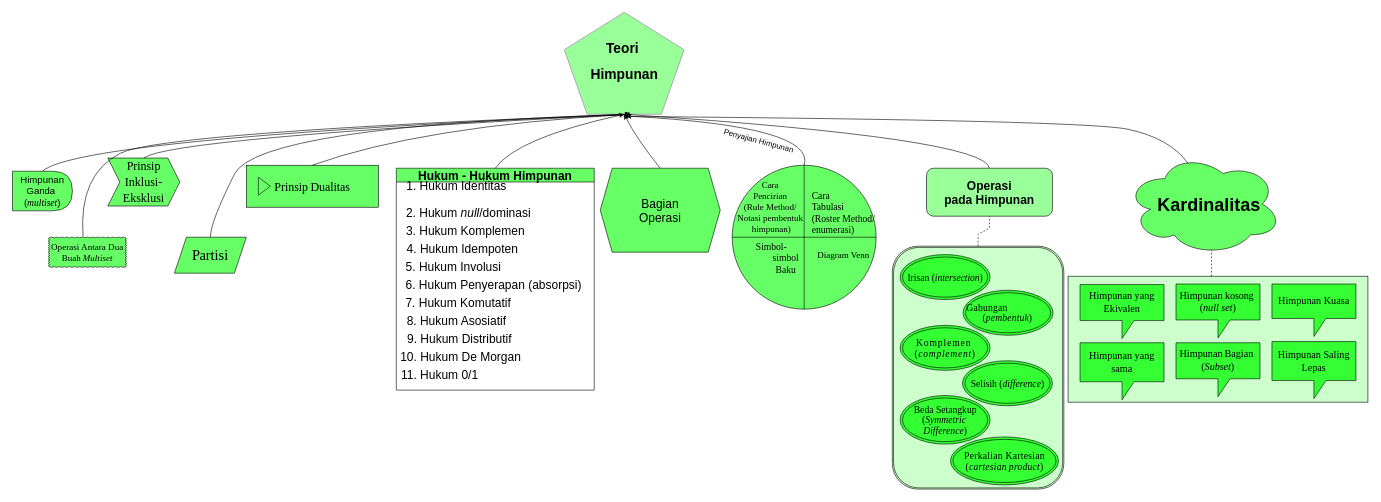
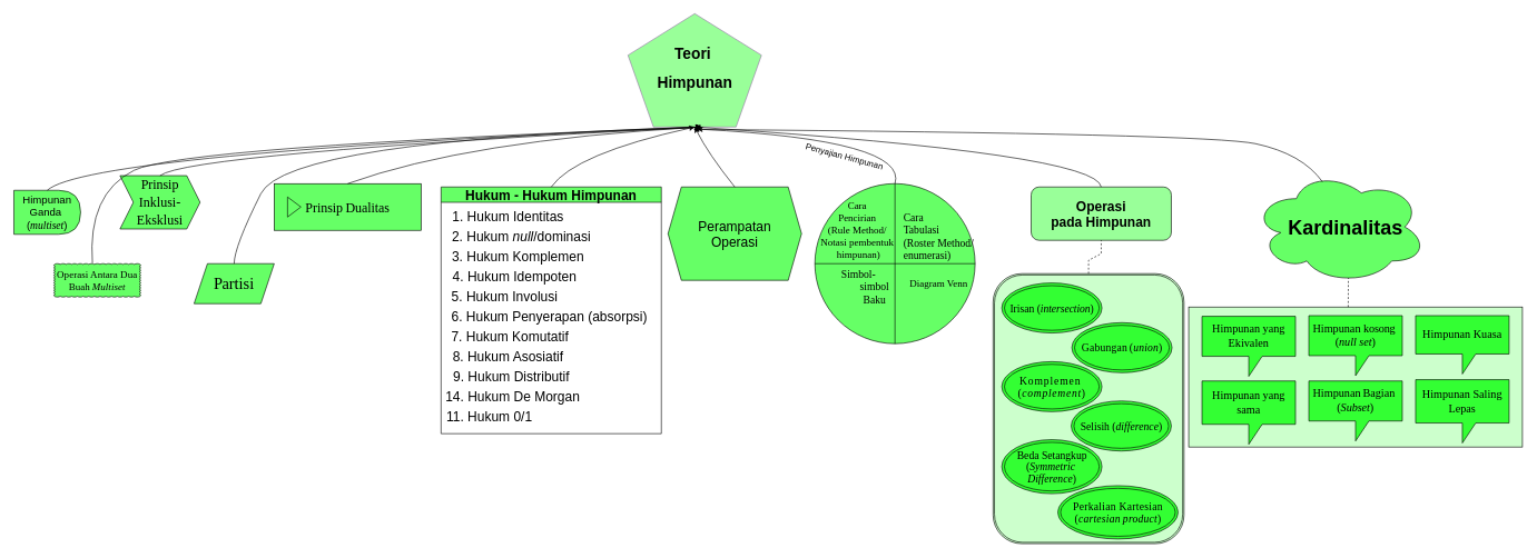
- <mxCell id="36" value="1. Hukum Identitas" style="text;html=1;align=center;verticalAlign=middle;resizable=0;points=[];autosize=1;strokeColor=none;fillColor=none;fontSize=20;fontColor=#000000;" vertex="1" parent="34"><mxGeometry x="10" y="14" width="180" height="30" as="geometry" /></mxCell>
+ <mxCell id="36" value="1. Hukum Identitas" style="text;html=1;align=center;verticalAlign=middle;resizable=0;points=[];autosize=1;strokeColor=none;fillColor=none;fontSize=20;fontColor=#000000;" vertex="1" parent="34"><mxGeometry x="10" y="29" width="180" height="30" as="geometry" /></mxCell>
- <mxCell id="31" value="&lt;span style=&quot;font-size: 20px ; font-family: &amp;#34;arial&amp;#34; ; vertical-align: baseline&quot;&gt;Bagian&lt;br&gt;Operasi&lt;/span&gt;" style="shape=hexagon;perimeter=hexagonPerimeter2;whiteSpace=wrap;html=1;fixedSize=1;shadow=0;fontSize=16;fontColor=#000000;fillColor=#66FF66;align=center;" vertex="1" parent="1"><mxGeometry x="1000" y="280" width="200" height="140" as="geometry" /></mxCell>
+ <mxCell id="31" value="&lt;span style=&quot;font-size: 20px ; font-family: &amp;#34;arial&amp;#34; ; vertical-align: baseline&quot;&gt;Perampatan&lt;br&gt;Operasi&lt;/span&gt;" style="shape=hexagon;perimeter=hexagonPerimeter2;whiteSpace=wrap;html=1;fixedSize=1;shadow=0;fontSize=16;fontColor=#000000;fillColor=#66FF66;align=center;" vertex="1" parent="1"><mxGeometry x="1000" y="280" width="200" height="140" as="geometry" /></mxCell>
- <mxCell id="24" value="&lt;div style=&quot;line-height: normal ; margin-top: 1pt ; margin-bottom: 0pt ; margin-left: 0.29in ; text-indent: -0.28in ; text-align: left ; direction: ltr ; unicode-bidi: embed ; word-break: normal ; font-size: 16px&quot;&gt;&lt;span style=&quot;font-family: &amp;#34;times new roman&amp;#34; ; letter-spacing: 0.25pt ; vertical-align: baseline&quot;&gt;Gabungan&lt;/span&gt;&lt;span style=&quot;font-family: &amp;#34;times new roman&amp;#34; ; letter-spacing: -0.55pt ; vertical-align: baseline&quot;&gt; &lt;/span&gt;&lt;span style=&quot;font-family: &amp;#34;times new roman&amp;#34; ; letter-spacing: 0.2pt ; vertical-align: baseline&quot;&gt;(&lt;/span&gt;&lt;span style=&quot;font-family: &amp;#34;times new roman&amp;#34; ; letter-spacing: 0.2pt ; font-style: italic ; vertical-align: baseline&quot;&gt;pembentuk&lt;/span&gt;&lt;span style=&quot;font-family: &amp;#34;times new roman&amp;#34; ; letter-spacing: 0.2pt ; vertical-align: baseline&quot;&gt;)&lt;/span&gt;&lt;br&gt;&lt;/div&gt;" style="ellipse;shape=doubleEllipse;whiteSpace=wrap;html=1;shadow=0;fontSize=23;fontColor=#000000;fillColor=#33FF33;" vertex="1" parent="1"><mxGeometry x="1605" y="483.5" width="150" height="75" as="geometry" /></mxCell>
+ <mxCell id="24" value="&lt;div style=&quot;line-height: normal ; margin-top: 1pt ; margin-bottom: 0pt ; margin-left: 0.29in ; text-indent: -0.28in ; text-align: left ; direction: ltr ; unicode-bidi: embed ; word-break: normal ; font-size: 16px&quot;&gt;&lt;span style=&quot;font-family: &amp;#34;times new roman&amp;#34; ; letter-spacing: 0.25pt ; vertical-align: baseline&quot;&gt;Gabungan&lt;/span&gt;&lt;span style=&quot;font-family: &amp;#34;times new roman&amp;#34; ; letter-spacing: -0.55pt ; vertical-align: baseline&quot;&gt; &lt;/span&gt;&lt;span style=&quot;font-family: &amp;#34;times new roman&amp;#34; ; letter-spacing: 0.2pt ; vertical-align: baseline&quot;&gt;(&lt;/span&gt;&lt;span style=&quot;font-family: &amp;#34;times new roman&amp;#34; ; letter-spacing: 0.2pt ; font-style: italic ; vertical-align: baseline&quot;&gt;union&lt;/span&gt;&lt;span style=&quot;font-family: &amp;#34;times new roman&amp;#34; ; letter-spacing: 0.2pt ; vertical-align: baseline&quot;&gt;)&lt;/span&gt;&lt;br&gt;&lt;/div&gt;" style="ellipse;shape=doubleEllipse;whiteSpace=wrap;html=1;shadow=0;fontSize=23;fontColor=#000000;fillColor=#33FF33;" vertex="1" parent="1"><mxGeometry x="1605" y="483.5" width="150" height="75" as="geometry" /></mxCell>
- <mxCell id="44" value="10. Hukum De Morgan" style="text;html=1;align=center;verticalAlign=middle;resizable=0;points=[];autosize=1;strokeColor=none;fillColor=none;fontSize=20;fontColor=#000000;" vertex="1" parent="34"><mxGeometry x="-3" y="299" width="220" height="30" as="geometry" /></mxCell>
+ <mxCell id="44" value="14. Hukum De Morgan" style="text;html=1;align=center;verticalAlign=middle;resizable=0;points=[];autosize=1;strokeColor=none;fillColor=none;fontSize=20;fontColor=#000000;" vertex="1" parent="34"><mxGeometry x="-3" y="299" width="220" height="30" as="geometry" /></mxCell>
